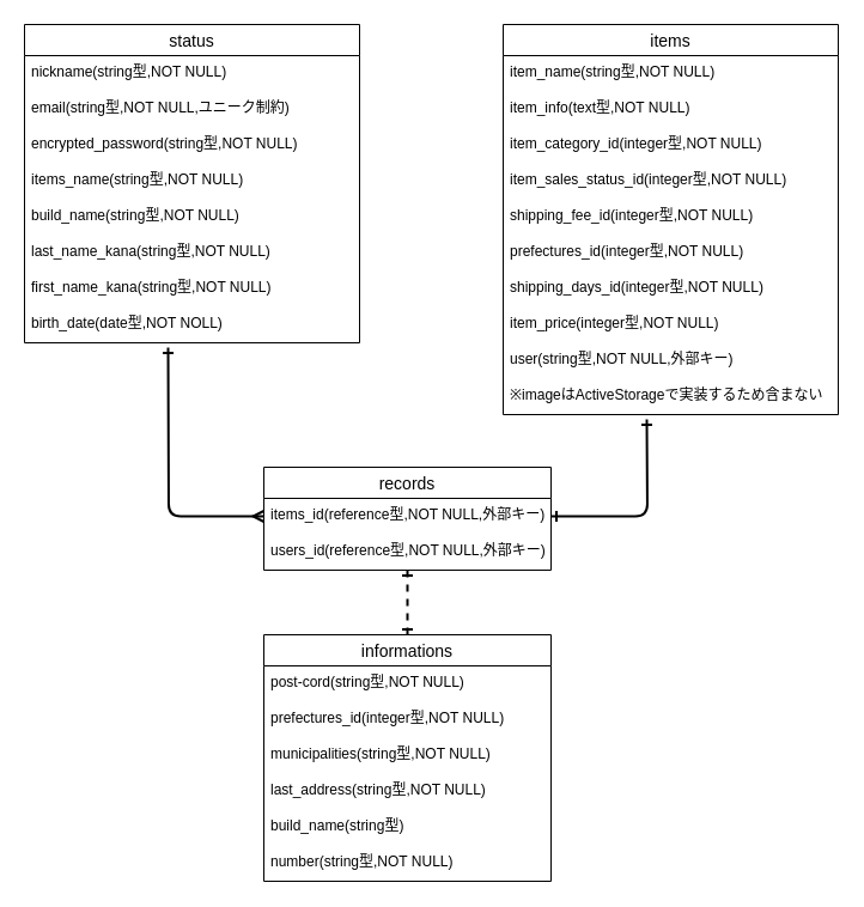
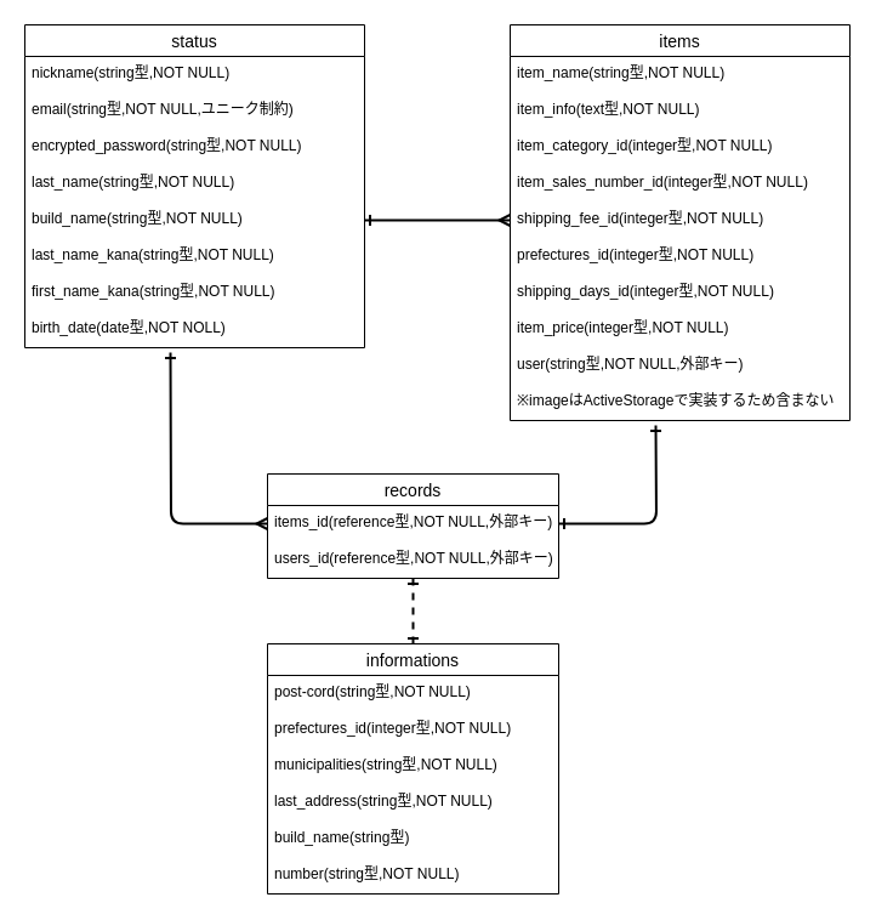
- <mxCell id="6" value="items_name(string型,NOT NULL)" style="text;strokeColor=none;fillColor=none;spacingLeft=4;spacingRight=4;overflow=hidden;rotatable=0;points=[[0,0.5],[1,0.5]];portConstraint=eastwest;fontSize=12;" vertex="1" parent="2"><mxGeometry y="116" width="280" height="30" as="geometry" /></mxCell>
+ <mxCell id="6" value="last_name(string型,NOT NULL)" style="text;strokeColor=none;fillColor=none;spacingLeft=4;spacingRight=4;overflow=hidden;rotatable=0;points=[[0,0.5],[1,0.5]];portConstraint=eastwest;fontSize=12;" vertex="1" parent="2"><mxGeometry y="116" width="280" height="30" as="geometry" /></mxCell>
- <mxCell id="15" value="item_sales_status_id(integer型,NOT NULL)" style="text;strokeColor=none;fillColor=none;spacingLeft=4;spacingRight=4;overflow=hidden;rotatable=0;points=[[0,0.5],[1,0.5]];portConstraint=eastwest;fontSize=12;" vertex="1" parent="11"><mxGeometry y="116" width="280" height="30" as="geometry" /></mxCell>
+ <mxCell id="15" value="item_sales_number_id(integer型,NOT NULL)" style="text;strokeColor=none;fillColor=none;spacingLeft=4;spacingRight=4;overflow=hidden;rotatable=0;points=[[0,0.5],[1,0.5]];portConstraint=eastwest;fontSize=12;" vertex="1" parent="11"><mxGeometry y="116" width="280" height="30" as="geometry" /></mxCell>
+ <mxCell id="34" style="edgeStyle=orthogonalEdgeStyle;html=1;exitX=0;exitY=0.5;exitDx=0;exitDy=0;entryX=1;entryY=0.5;entryDx=0;entryDy=0;strokeWidth=2;startArrow=ERmany;startFill=0;endArrow=ERone;endFill=0;" edge="1" parent="1" source="16" target="7"><mxGeometry relative="1" as="geometry" /></mxCell>
